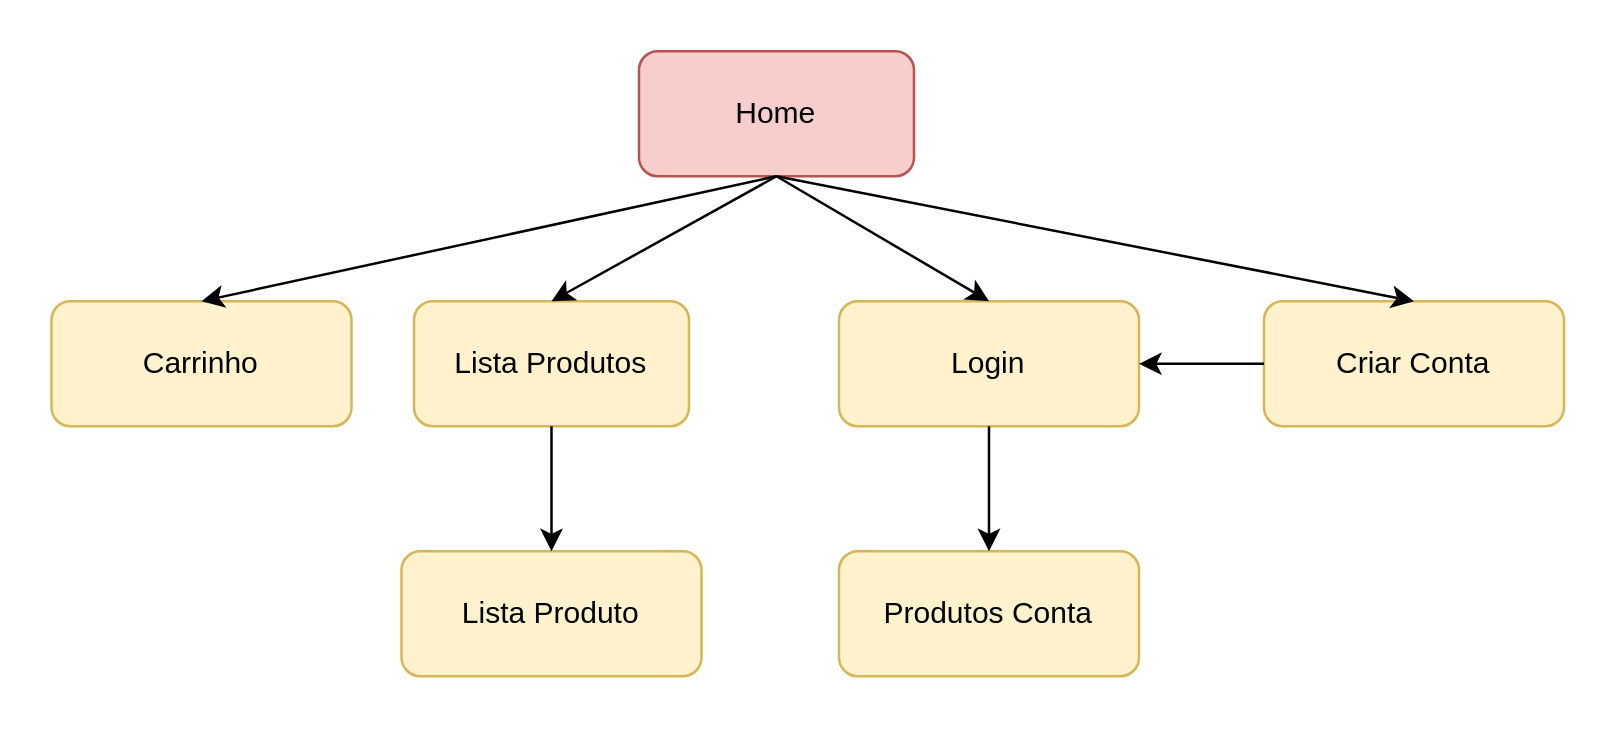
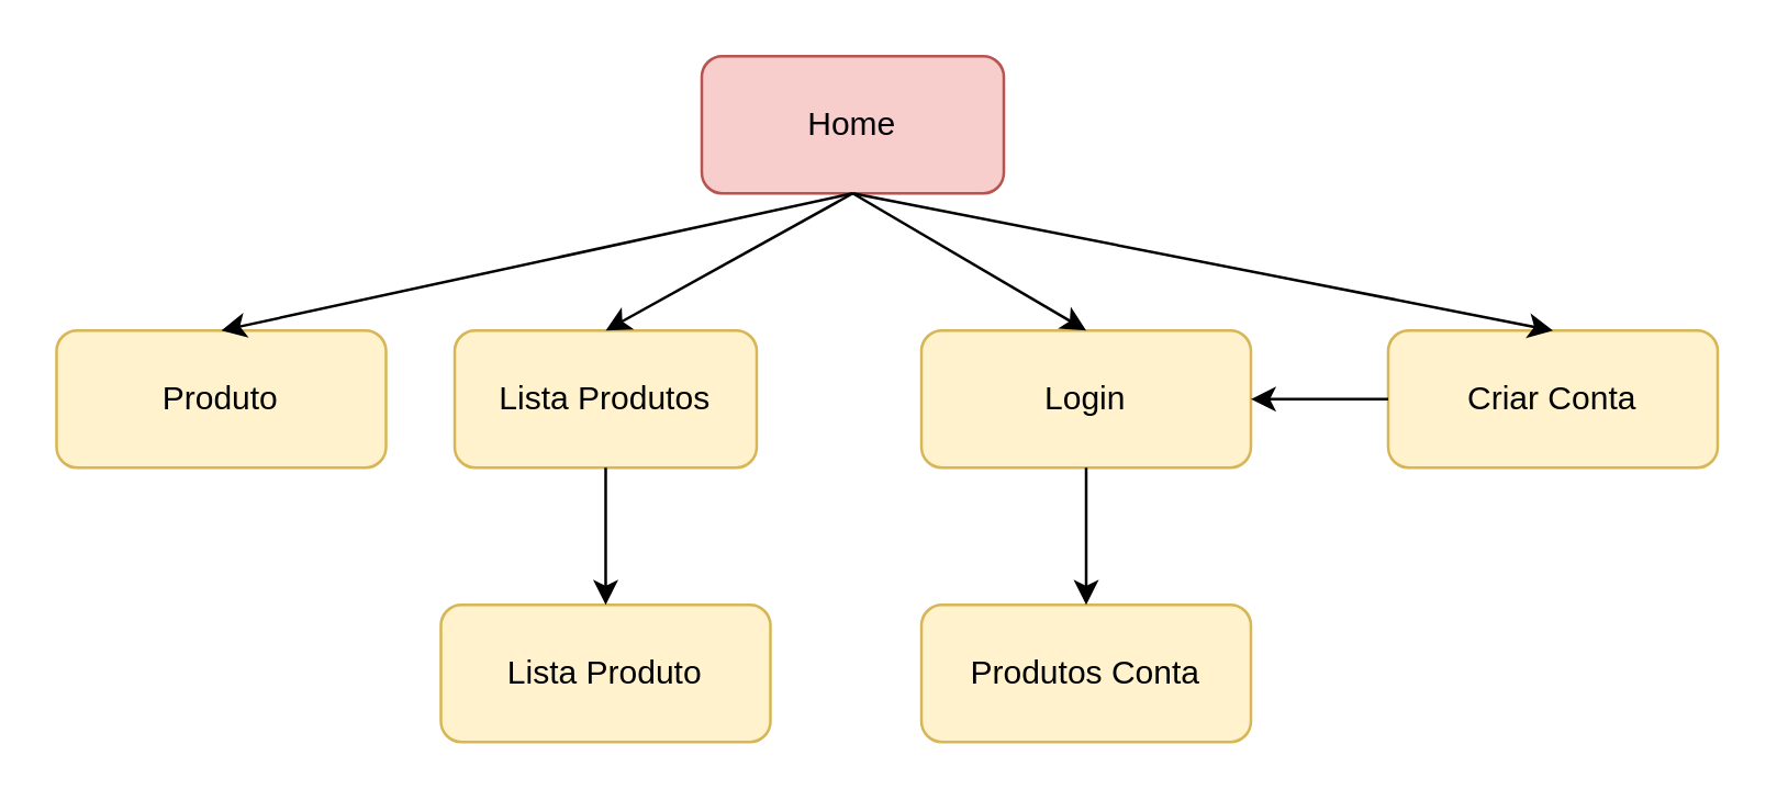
- <mxCell id="8" value="Carrinho" style="rounded=1;whiteSpace=wrap;html=1;fillColor=#fff2cc;strokeColor=#d6b656;" parent="1" vertex="1"><mxGeometry x="20" y="120" width="120" height="50" as="geometry" /></mxCell>
+ <mxCell id="8" value="Produto" style="rounded=1;whiteSpace=wrap;html=1;fillColor=#fff2cc;strokeColor=#d6b656;" parent="1" vertex="1"><mxGeometry x="20" y="120" width="120" height="50" as="geometry" /></mxCell>
